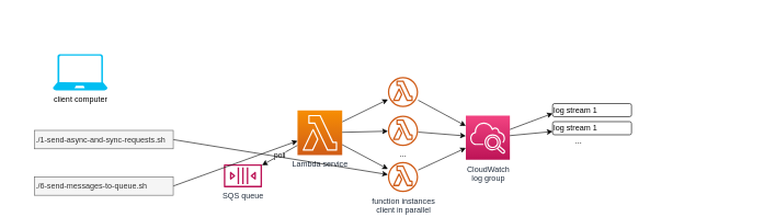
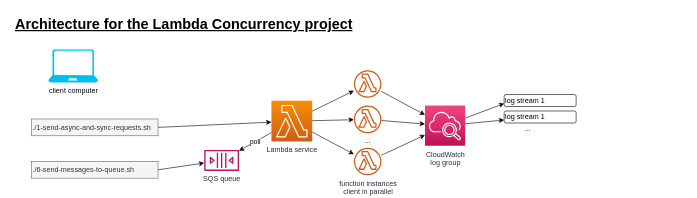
+ <mxCell id="26" value="&lt;h1&gt;&lt;u&gt;Architecture for the Lambda Concurrency project&lt;/u&gt;&lt;/h1&gt;" style="text;html=1;strokeColor=none;fillColor=none;spacing=5;spacingTop=-20;whiteSpace=wrap;overflow=hidden;rounded=0;" vertex="1" parent="1"><mxGeometry x="20" y="20" width="1120" height="56" as="geometry" /></mxCell>
- <mxCell id="24" value="" style="edgeStyle=none;rounded=0;orthogonalLoop=1;jettySize=auto;html=1;exitX=1;exitY=0.5;exitDx=0;exitDy=0;" edge="1" parent="1" source="25" target="13"><mxGeometry relative="1" as="geometry" /></mxCell>
+ <mxCell id="24" value="" style="edgeStyle=none;rounded=0;orthogonalLoop=1;jettySize=auto;html=1;exitX=1;exitY=0.5;exitDx=0;exitDy=0;" edge="1" parent="1" source="25" target="5"><mxGeometry relative="1" as="geometry" /></mxCell>
- <mxCell id="21" value="" style="edgeStyle=none;rounded=0;orthogonalLoop=1;jettySize=auto;html=1;exitX=1;exitY=0.5;exitDx=0;exitDy=0;" edge="1" parent="1" source="22" target="18"><mxGeometry relative="1" as="geometry"><mxPoint x="325" y="110.5" as="targetPoint" /></mxGeometry></mxCell>
+ <mxCell id="21" value="" style="edgeStyle=none;rounded=0;orthogonalLoop=1;jettySize=auto;html=1;exitX=1;exitY=0.5;exitDx=0;exitDy=0;" edge="1" parent="1" source="22" target="13"><mxGeometry relative="1" as="geometry"><mxPoint x="325" y="110.5" as="targetPoint" /></mxGeometry></mxCell>
